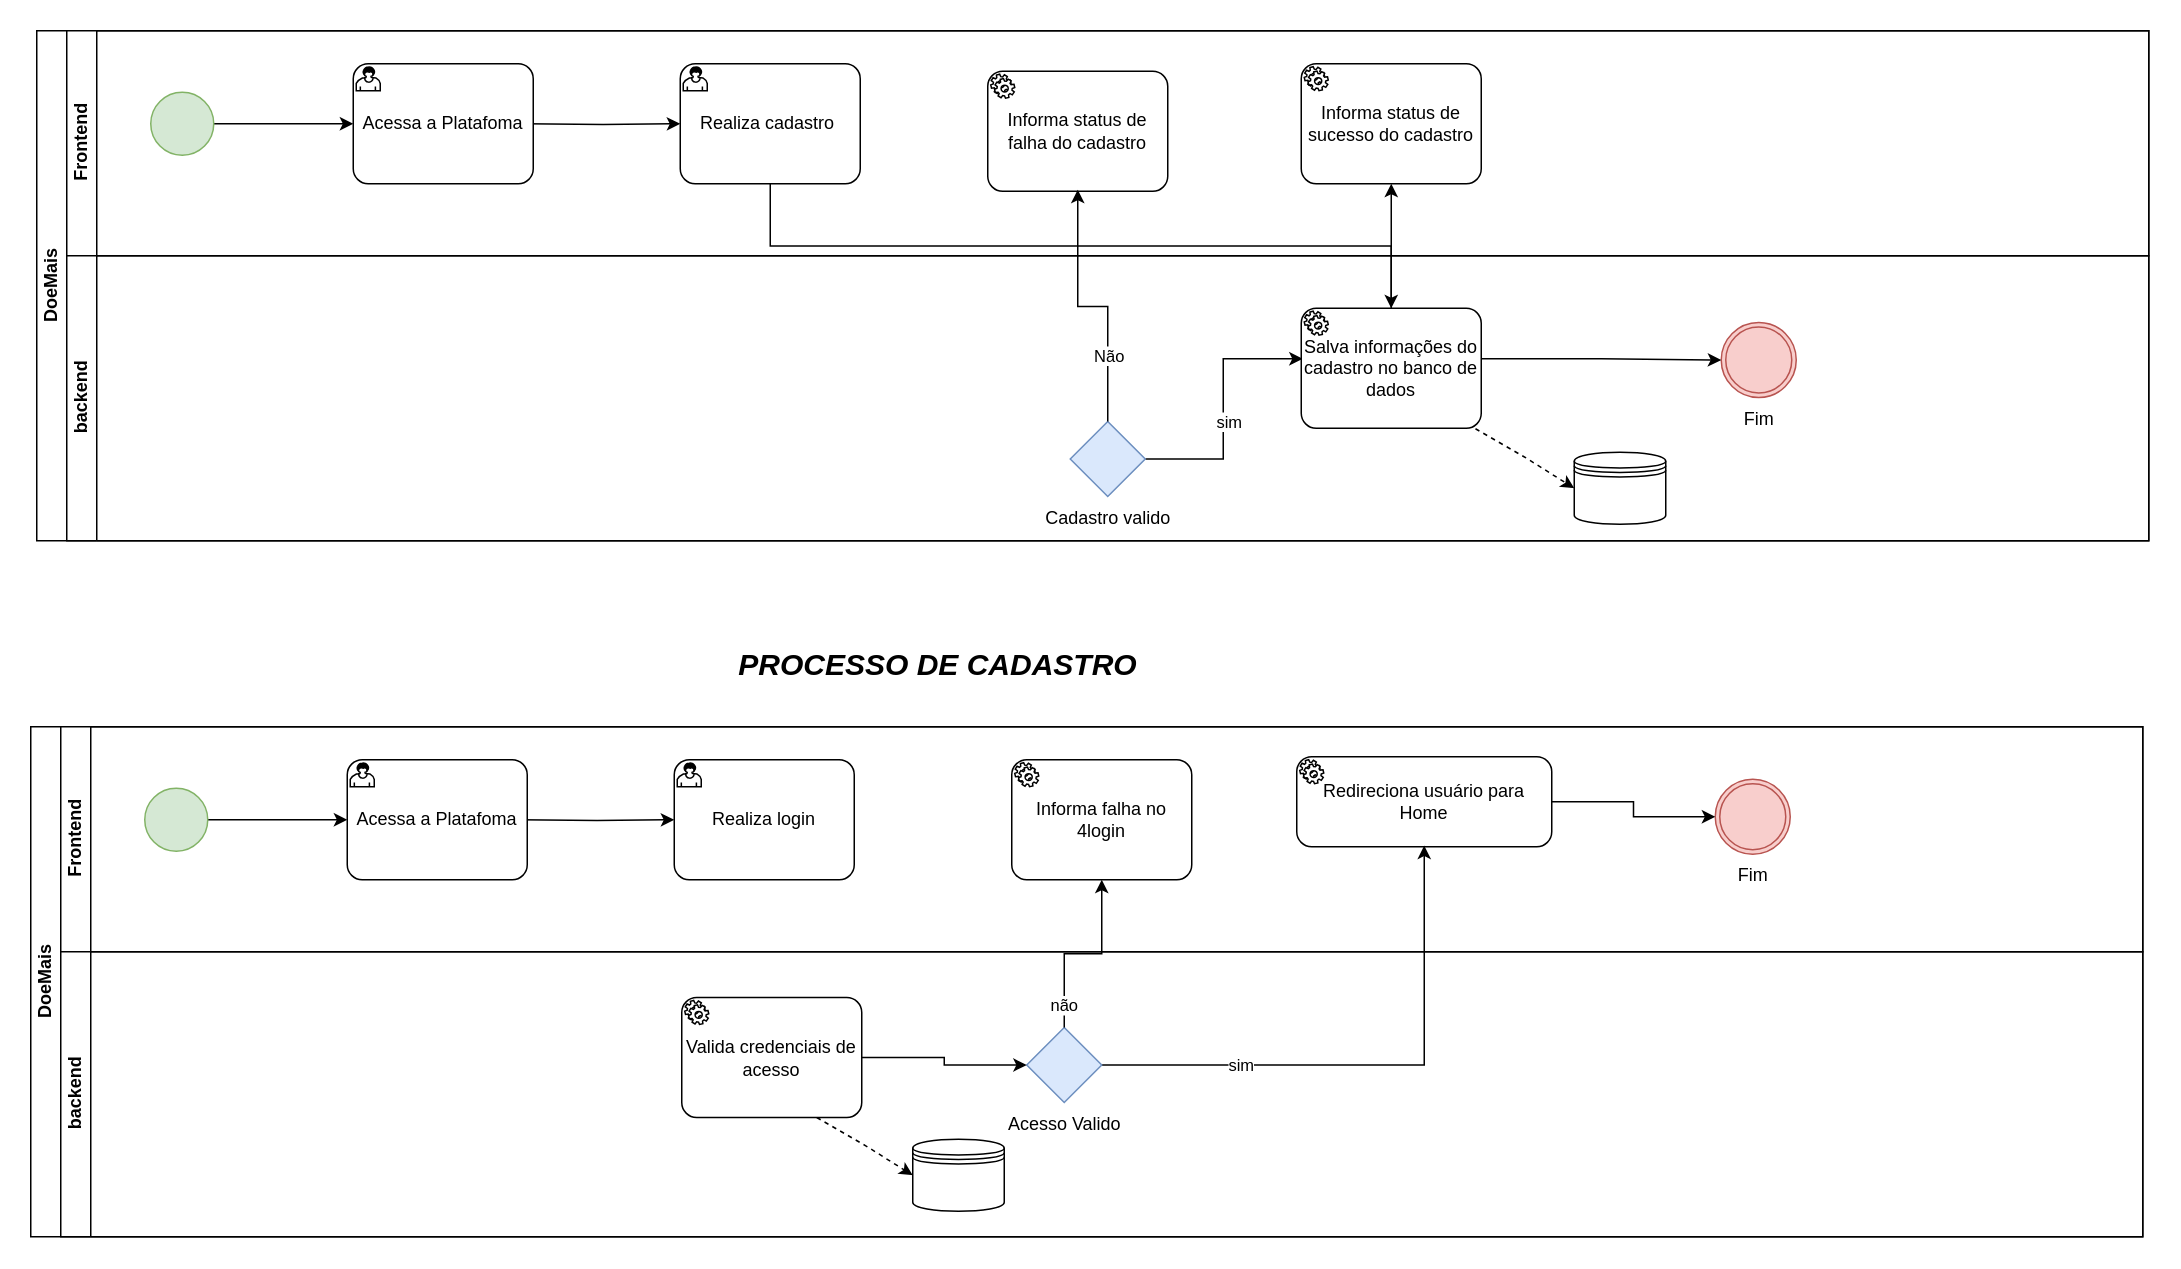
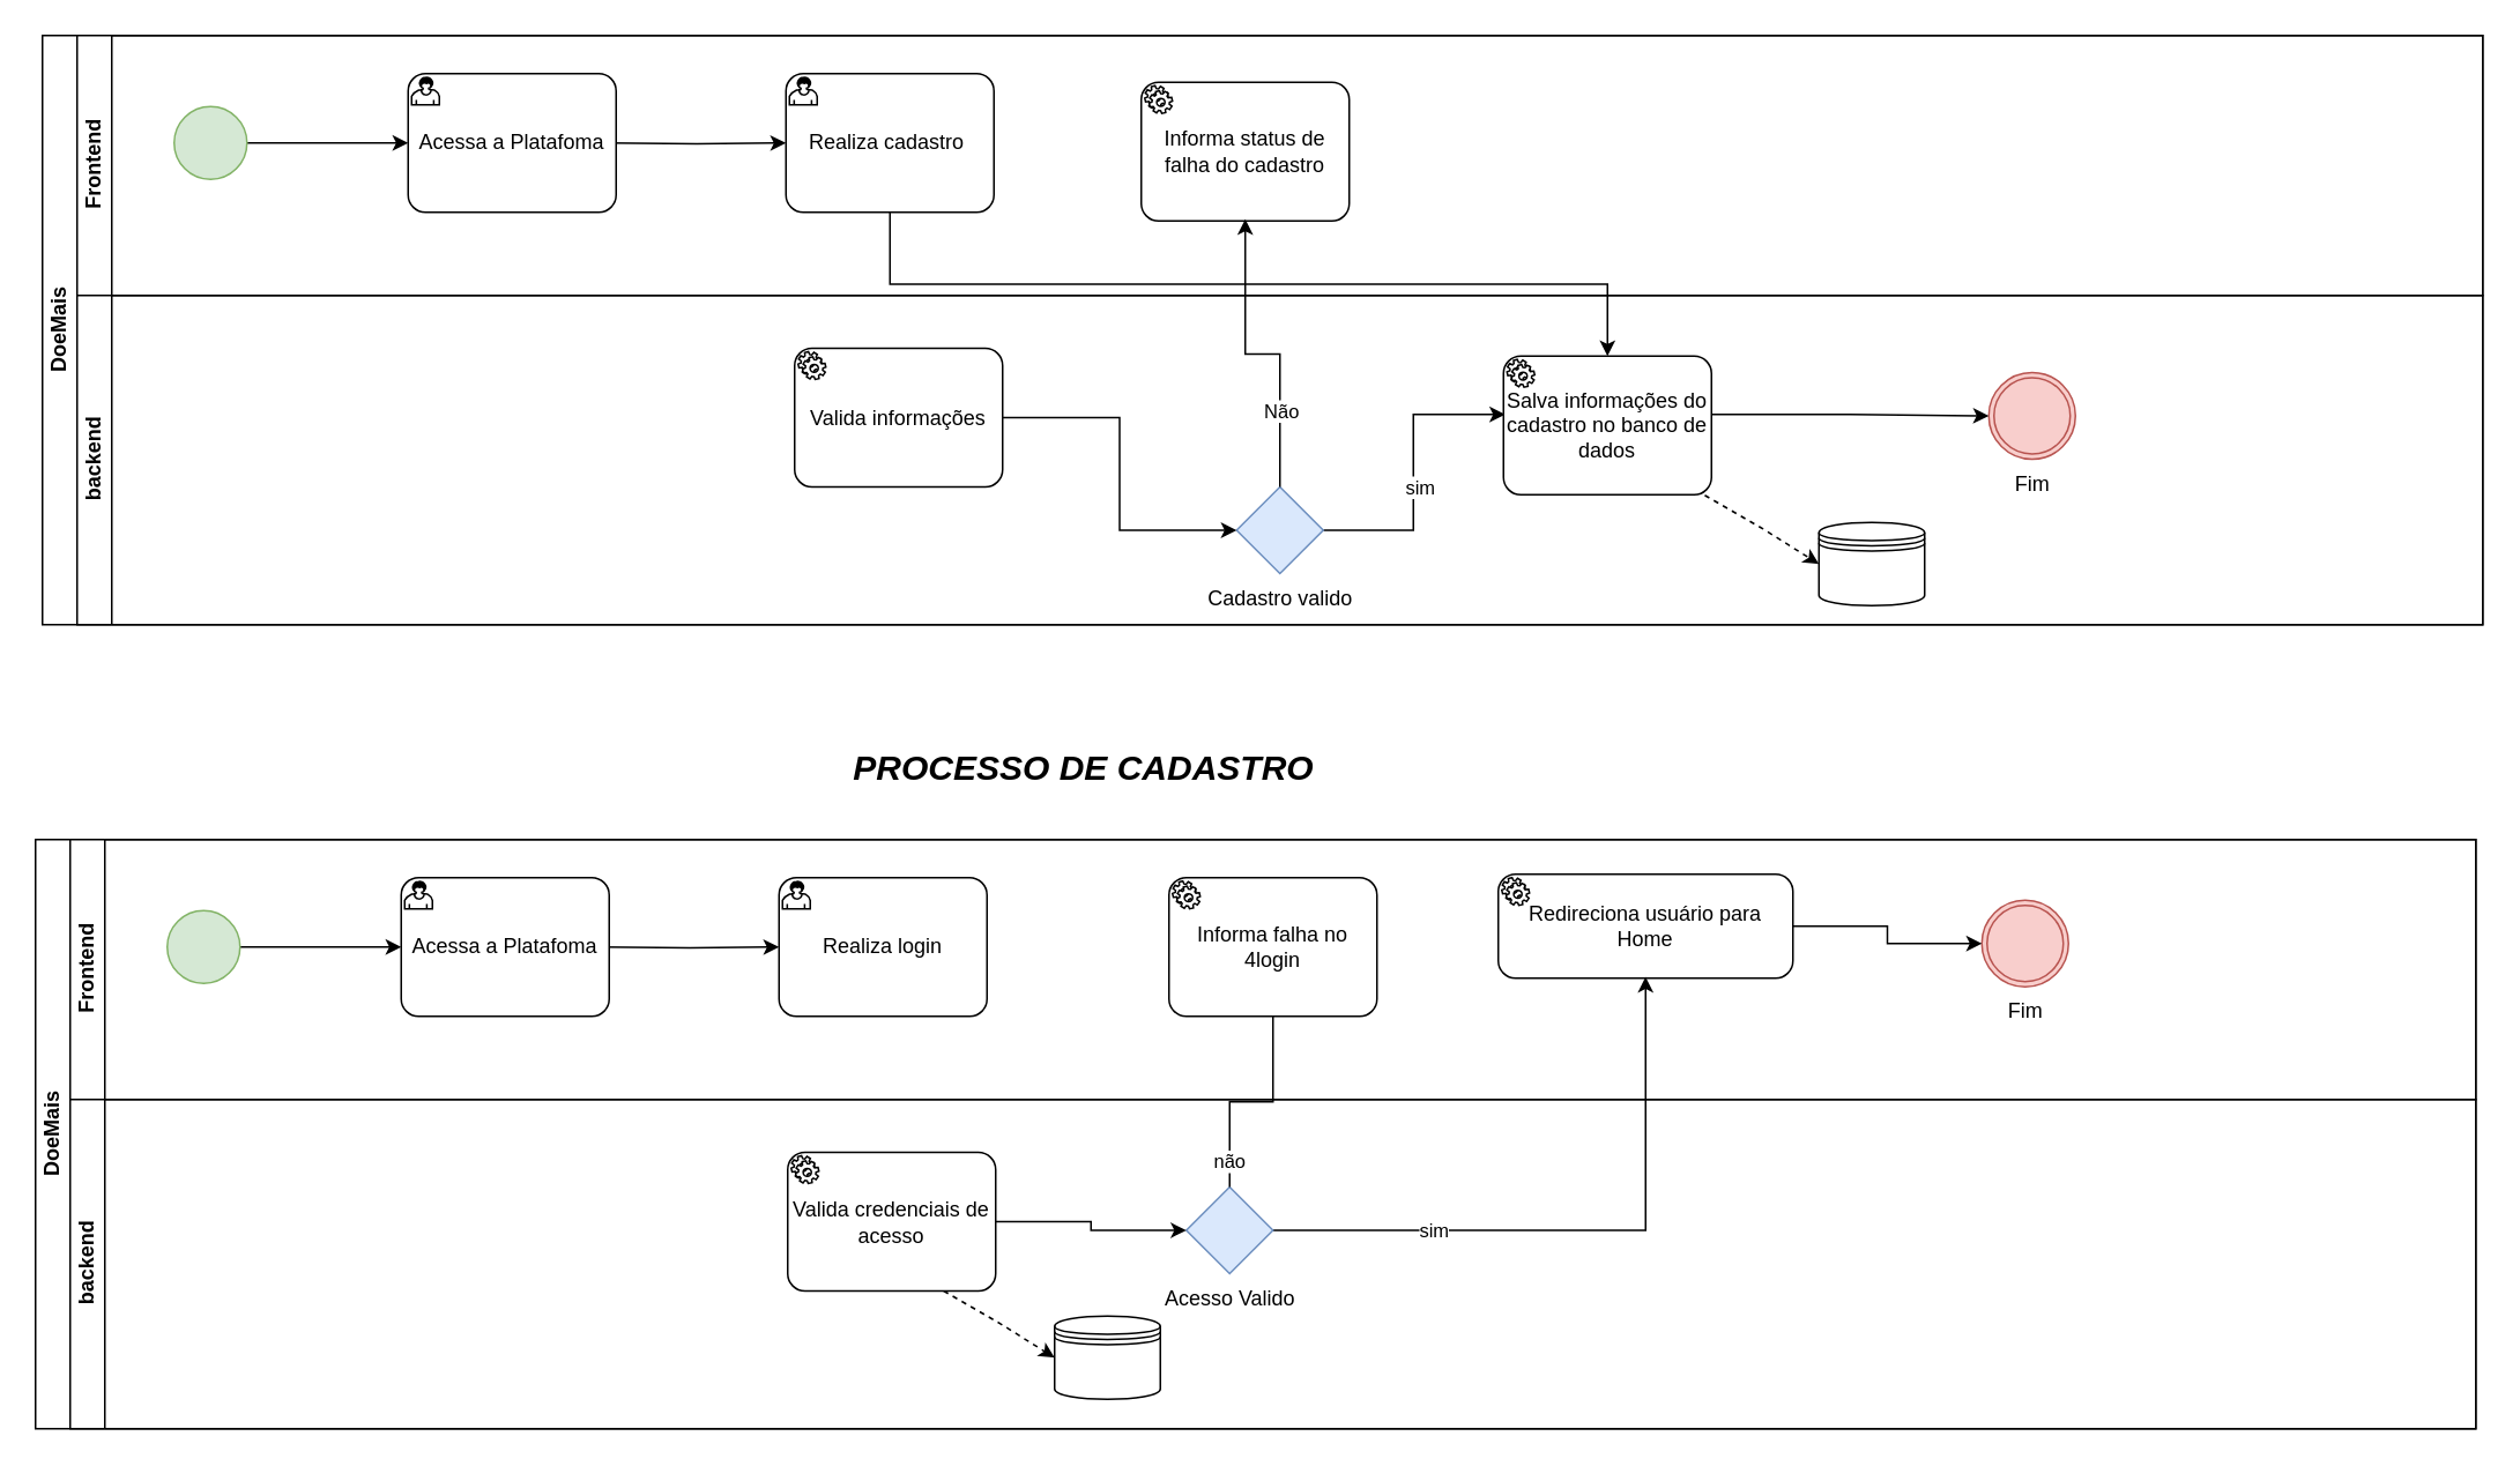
- <mxCell id="10" value="Informa status de sucesso do cadastro" style="points=[[0.25,0,0],[0.5,0,0],[0.75,0,0],[1,0.25,0],[1,0.5,0],[1,0.75,0],[0.75,1,0],[0.5,1,0],[0.25,1,0],[0,0.75,0],[0,0.5,0],[0,0.25,0]];shape=mxgraph.bpmn.task;whiteSpace=wrap;rectStyle=rounded;size=10;html=1;container=1;expand=0;collapsible=0;taskMarker=service;" vertex="1" parent="3"><mxGeometry x="823" y="22" width="120" height="80" as="geometry" /></mxCell>
- <mxCell id="25" style="edgeStyle=orthogonalEdgeStyle;rounded=0;orthogonalLoop=1;jettySize=auto;html=1;entryX=0.5;entryY=1;entryDx=0;entryDy=0;entryPerimeter=0;" edge="1" parent="2" source="21" target="10"><mxGeometry relative="1" as="geometry" /></mxCell>
+ <mxCell id="20" value="Valida informações" style="points=[[0.25,0,0],[0.5,0,0],[0.75,0,0],[1,0.25,0],[1,0.5,0],[1,0.75,0],[0.75,1,0],[0.5,1,0],[0.25,1,0],[0,0.75,0],[0,0.5,0],[0,0.25,0]];shape=mxgraph.bpmn.task;whiteSpace=wrap;rectStyle=rounded;size=10;html=1;container=1;expand=0;collapsible=0;taskMarker=service;" vertex="1" parent="11"><mxGeometry x="414" y="30.5" width="120" height="80" as="geometry" /></mxCell>
+ <mxCell id="15" style="edgeStyle=orthogonalEdgeStyle;rounded=0;orthogonalLoop=1;jettySize=auto;html=1;entryX=0;entryY=0.5;entryDx=0;entryDy=0;entryPerimeter=0;exitX=1;exitY=0.5;exitDx=0;exitDy=0;exitPerimeter=0;" edge="1" parent="11" source="20" target="14"><mxGeometry relative="1" as="geometry"><mxPoint x="524.0" y="70.5" as="sourcePoint" /></mxGeometry></mxCell>
- <mxCell id="45" value="não" style="edgeStyle=orthogonalEdgeStyle;rounded=0;orthogonalLoop=1;jettySize=auto;html=1;" edge="1" parent="26" source="40" target="34"><mxGeometry x="-0.733" relative="1" as="geometry"><mxPoint y="1" as="offset" /></mxGeometry></mxCell>
+ <mxCell id="45" value="não" style="edgeStyle=orthogonalEdgeStyle;rounded=0;orthogonalLoop=1;jettySize=auto;html=1;endArrow=none;" edge="1" parent="26" source="40" target="34"><mxGeometry x="-0.733" relative="1" as="geometry"><mxPoint y="1" as="offset" /></mxGeometry></mxCell>
